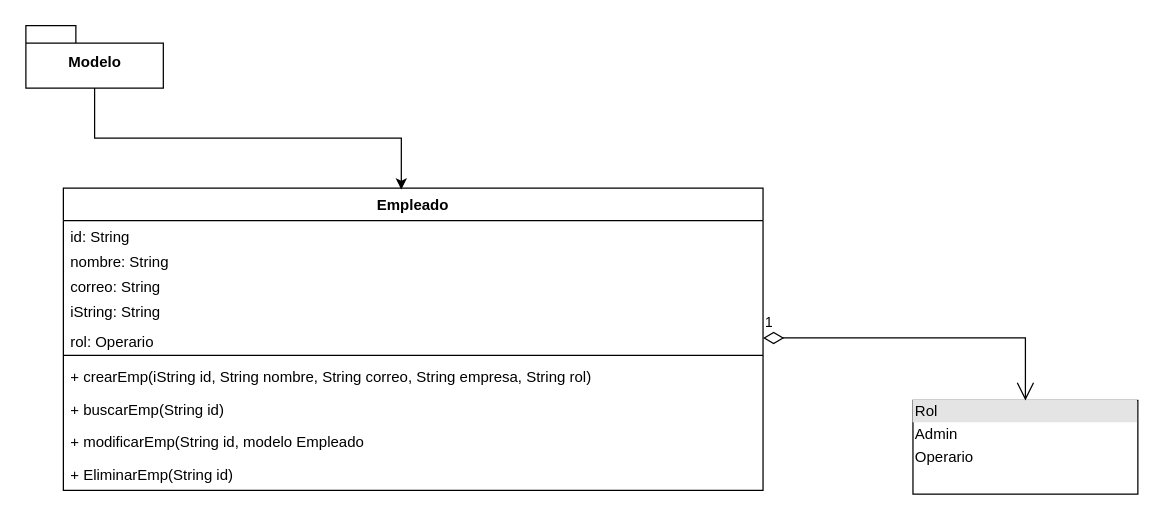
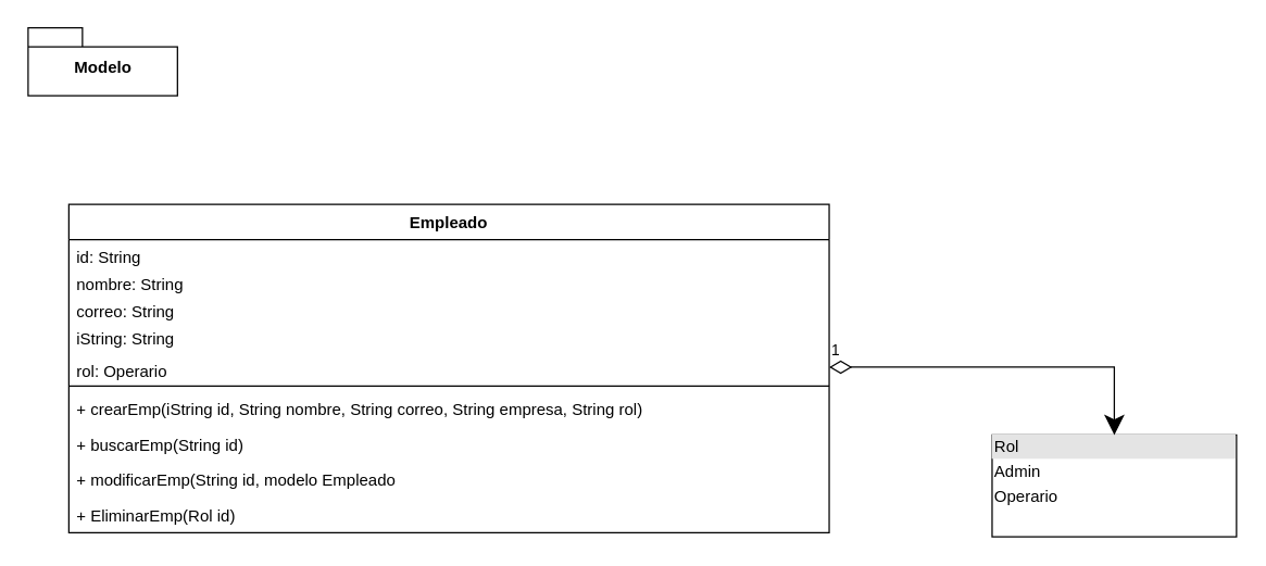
- <mxCell id="13" style="edgeStyle=orthogonalEdgeStyle;rounded=0;orthogonalLoop=1;jettySize=auto;html=1;entryX=0.483;entryY=0.005;entryDx=0;entryDy=0;entryPerimeter=0;" edge="1" parent="1" source="14" target="2"><mxGeometry relative="1" as="geometry" /></mxCell>
- <mxCell id="16" value="1" style="endArrow=open;html=1;endSize=12;startArrow=diamondThin;startSize=14;startFill=0;edgeStyle=orthogonalEdgeStyle;align=left;verticalAlign=bottom;rounded=0;" edge="1" parent="1" source="7" target="15"><mxGeometry x="-1" y="3" relative="1" as="geometry"><mxPoint x="540" y="239.41" as="sourcePoint" /><mxPoint x="700" y="239.41" as="targetPoint" /></mxGeometry></mxCell>
+ <mxCell id="16" value="1" style="endArrow=classic;html=1;endSize=12;startArrow=diamondThin;startSize=14;startFill=0;edgeStyle=orthogonalEdgeStyle;align=left;verticalAlign=bottom;rounded=0;" edge="1" parent="1" source="7" target="15"><mxGeometry x="-1" y="3" relative="1" as="geometry"><mxPoint x="540" y="239.41" as="sourcePoint" /><mxPoint x="700" y="239.41" as="targetPoint" /></mxGeometry></mxCell>
- <mxCell id="12" value="+ EliminarEmp(String id)" style="text;align=left;verticalAlign=top;spacingLeft=4;spacingRight=4;overflow=hidden;rotatable=0;points=[[0,0.5],[1,0.5]];portConstraint=eastwest;" vertex="1" parent="2"><mxGeometry y="216" width="560" height="26" as="geometry" /></mxCell>
+ <mxCell id="12" value="+ EliminarEmp(Rol id)" style="text;align=left;verticalAlign=top;spacingLeft=4;spacingRight=4;overflow=hidden;rotatable=0;points=[[0,0.5],[1,0.5]];portConstraint=eastwest;" vertex="1" parent="2"><mxGeometry y="216" width="560" height="26" as="geometry" /></mxCell>
